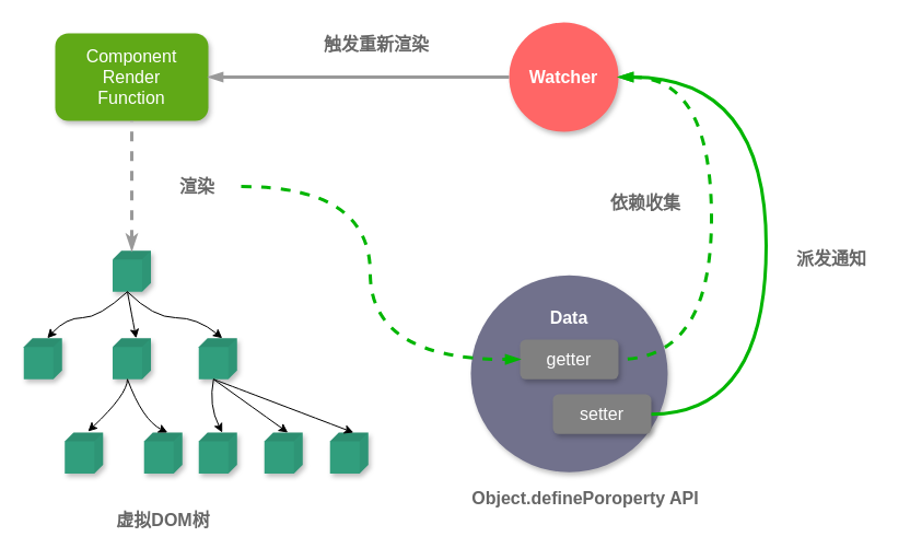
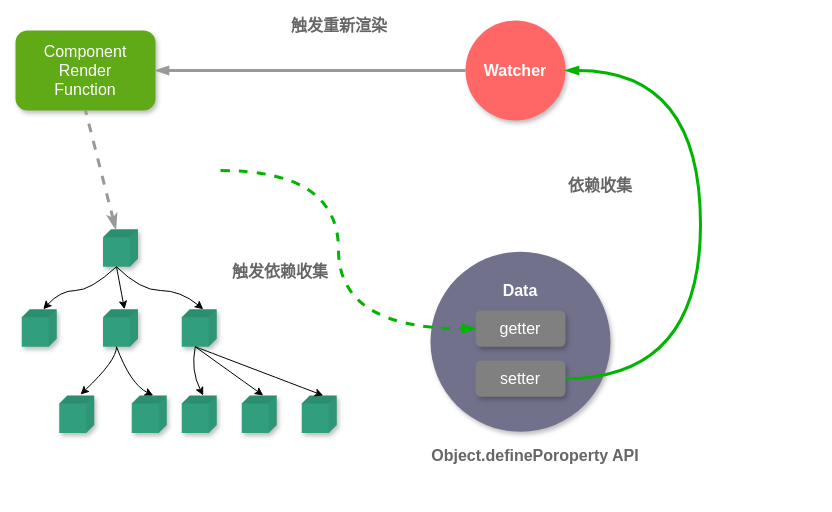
- <mxCell id="35" value="&lt;font style=&quot;font-size: 16px&quot; color=&quot;#666666&quot;&gt;&lt;b&gt;触发重新渲染&lt;/b&gt;&lt;/font&gt;" style="text;html=1;strokeColor=none;fillColor=none;align=center;verticalAlign=middle;whiteSpace=wrap;rounded=0;shadow=1;glass=0;sketch=0;" vertex="1" parent="1"><mxGeometry x="294" y="20" width="100" height="40" as="geometry" /></mxCell>
+ <mxCell id="35" value="&lt;font style=&quot;font-size: 16px&quot; color=&quot;#666666&quot;&gt;&lt;b&gt;触发重新渲染&lt;/b&gt;&lt;/font&gt;" style="text;html=1;strokeColor=none;fillColor=none;align=center;verticalAlign=middle;whiteSpace=wrap;rounded=0;shadow=1;glass=0;sketch=0;" vertex="1" parent="1"><mxGeometry x="289" y="5" width="100" height="40" as="geometry" /></mxCell>
- <mxCell id="2" value="&lt;span style=&quot;font-size: 16px&quot;&gt;Component&lt;br&gt;Render&lt;br&gt;Function&lt;br&gt;&lt;/span&gt;" style="rounded=1;whiteSpace=wrap;html=1;glass=0;shadow=1;fillColor=#60a917;fontColor=#ffffff;strokeColor=none;" vertex="1" parent="1"><mxGeometry x="50" y="30" width="140" height="80" as="geometry" /></mxCell>
+ <mxCell id="2" value="&lt;span style=&quot;font-size: 16px&quot;&gt;Component&lt;br&gt;Render&lt;br&gt;Function&lt;br&gt;&lt;/span&gt;" style="rounded=1;whiteSpace=wrap;html=1;glass=0;shadow=1;fillColor=#60a917;fontColor=#ffffff;strokeColor=none;" vertex="1" parent="1"><mxGeometry x="15" y="30" width="140" height="80" as="geometry" /></mxCell>
- <mxCell id="26" value="&lt;font color=&quot;#666666&quot;&gt;&lt;span style=&quot;font-size: 16px&quot;&gt;&lt;b&gt;渲染&lt;/b&gt;&lt;/span&gt;&lt;/font&gt;" style="text;html=1;strokeColor=none;fillColor=none;align=center;verticalAlign=middle;whiteSpace=wrap;rounded=0;shadow=1;glass=0;sketch=0;" vertex="1" parent="1"><mxGeometry x="160" y="160" width="40" height="20" as="geometry" /></mxCell>
- <mxCell id="33" value="&lt;font style=&quot;font-size: 16px&quot; color=&quot;#666666&quot;&gt;&lt;b&gt;依赖收集&lt;/b&gt;&lt;/font&gt;" style="text;html=1;strokeColor=none;fillColor=none;align=center;verticalAlign=middle;whiteSpace=wrap;rounded=0;shadow=1;glass=0;sketch=0;" vertex="1" parent="1"><mxGeometry x="540" y="170" width="100" height="30" as="geometry" /></mxCell>
+ <mxCell id="33" value="&lt;font style=&quot;font-size: 16px&quot; color=&quot;#666666&quot;&gt;&lt;b&gt;依赖收集&lt;/b&gt;&lt;/font&gt;" style="text;html=1;strokeColor=none;fillColor=none;align=center;verticalAlign=middle;whiteSpace=wrap;rounded=0;shadow=1;glass=0;sketch=0;" vertex="1" parent="1"><mxGeometry x="550" y="170" width="100" height="30" as="geometry" /></mxCell>
- <mxCell id="29" value="" style="endArrow=none;dashed=1;html=1;strokeWidth=3;entryX=1;entryY=0.5;entryDx=0;entryDy=0;exitX=1;exitY=0.5;exitDx=0;exitDy=0;edgeStyle=orthogonalEdgeStyle;curved=1;startArrow=blockThin;startFill=1;fillColor=#60a917;strokeColor=#00B500;" edge="1" parent="1" source="20" target="23"><mxGeometry width="50" height="50" relative="1" as="geometry"><mxPoint x="190" y="260" as="sourcePoint" /><mxPoint x="240" y="210" as="targetPoint" /><Array as="points"><mxPoint x="650" y="70" /><mxPoint x="650" y="328" /></Array></mxGeometry></mxCell>
- <mxCell id="34" value="&lt;font color=&quot;#666666&quot;&gt;&lt;span style=&quot;font-size: 16px&quot;&gt;&lt;b&gt;派发通知&lt;/b&gt;&lt;/span&gt;&lt;/font&gt;" style="text;html=1;strokeColor=none;fillColor=none;align=center;verticalAlign=middle;whiteSpace=wrap;rounded=0;shadow=1;glass=0;sketch=0;" vertex="1" parent="1"><mxGeometry x="710" y="221.25" width="100" height="30" as="geometry" /></mxCell>
+ <mxCell id="36" value="&lt;font color=&quot;#666666&quot;&gt;&lt;span style=&quot;font-size: 16px&quot;&gt;&lt;b&gt;触发依赖收集&lt;/b&gt;&lt;/span&gt;&lt;/font&gt;" style="text;html=1;strokeColor=none;fillColor=none;align=center;verticalAlign=middle;whiteSpace=wrap;rounded=0;shadow=1;glass=0;sketch=0;" vertex="1" parent="1"><mxGeometry x="230" y="251.25" width="100" height="40" as="geometry" /></mxCell>
- <mxCell id="22" value="&lt;font color=&quot;#ffffff&quot; style=&quot;font-size: 16px&quot;&gt;setter&lt;/font&gt;" style="rounded=1;whiteSpace=wrap;html=1;shadow=1;glass=0;sketch=0;fillColor=#808080;strokeColor=none;" vertex="1" parent="1"><mxGeometry x="505" y="360" width="90" height="36.25" as="geometry" /></mxCell>
+ <mxCell id="22" value="&lt;font color=&quot;#ffffff&quot; style=&quot;font-size: 16px&quot;&gt;setter&lt;/font&gt;" style="rounded=1;whiteSpace=wrap;html=1;shadow=1;glass=0;sketch=0;fillColor=#808080;strokeColor=none;" vertex="1" parent="1"><mxGeometry x="475" y="360" width="90" height="36.25" as="geometry" /></mxCell>
- <mxCell id="32" value="&lt;font color=&quot;#666666&quot;&gt;&lt;span style=&quot;font-size: 16px&quot;&gt;&lt;b&gt;虚拟DOM树&lt;/b&gt;&lt;/span&gt;&lt;/font&gt;" style="text;html=1;strokeColor=none;fillColor=none;align=center;verticalAlign=middle;whiteSpace=wrap;rounded=0;shadow=1;glass=0;sketch=0;" vertex="1" parent="1"><mxGeometry x="23.75" y="460" width="250" height="30" as="geometry" /></mxCell>
